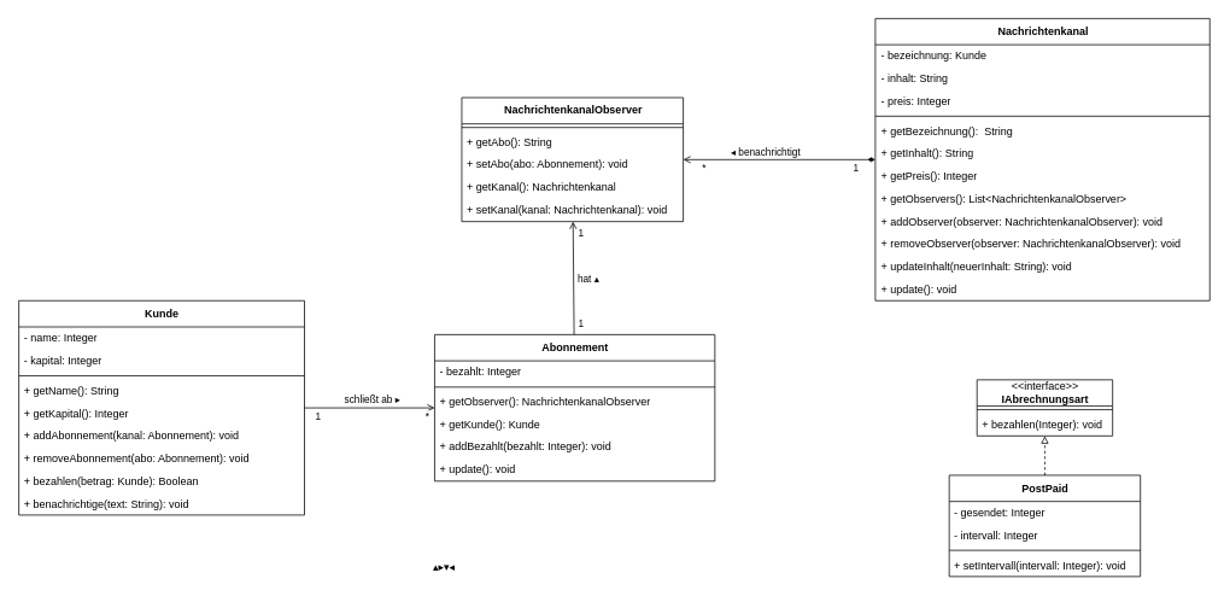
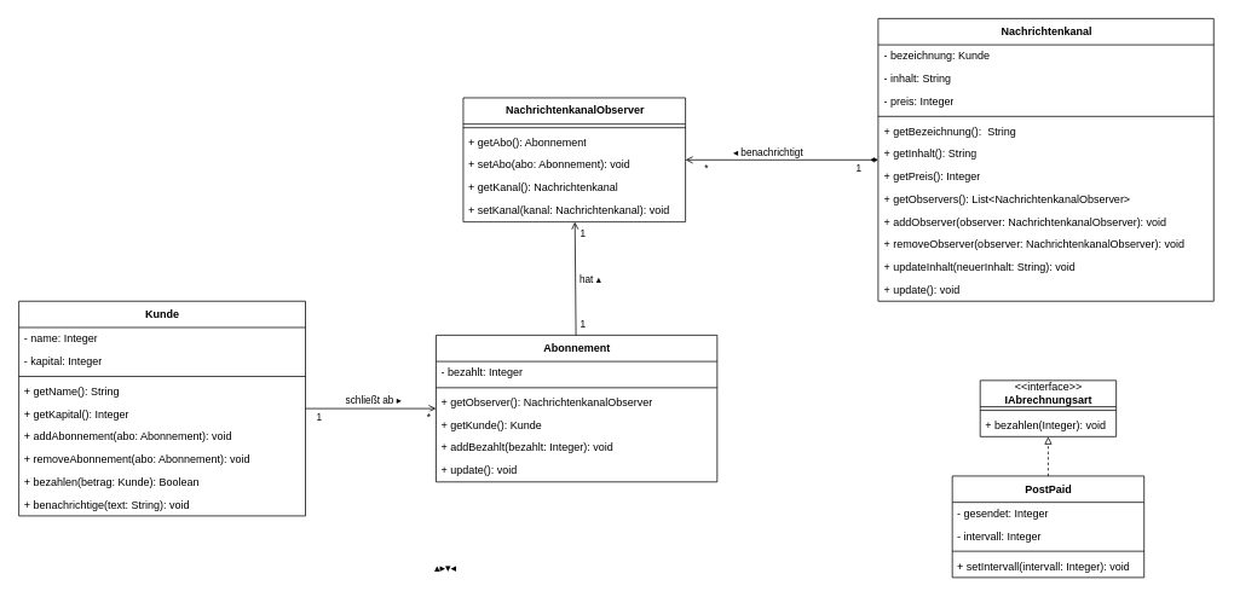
- <mxCell id="21" value="+ getAbo(): String" style="text;html=1;strokeColor=none;fillColor=none;align=left;verticalAlign=middle;spacingLeft=4;spacingRight=4;overflow=hidden;rotatable=0;points=[[0,0.5],[1,0.5]];portConstraint=eastwest;" vertex="1" parent="19"><mxGeometry y="37" width="245" height="25" as="geometry" /></mxCell>
+ <mxCell id="21" value="+ getAbo(): Abonnement" style="text;html=1;strokeColor=none;fillColor=none;align=left;verticalAlign=middle;spacingLeft=4;spacingRight=4;overflow=hidden;rotatable=0;points=[[0,0.5],[1,0.5]];portConstraint=eastwest;" vertex="1" parent="19"><mxGeometry y="37" width="245" height="25" as="geometry" /></mxCell>
- <mxCell id="8" value="+ addAbonnement(kanal: Abonnement): void" style="text;html=1;strokeColor=none;fillColor=none;align=left;verticalAlign=middle;spacingLeft=4;spacingRight=4;overflow=hidden;rotatable=0;points=[[0,0.5],[1,0.5]];portConstraint=eastwest;" vertex="1" parent="2"><mxGeometry y="137" width="316" height="25" as="geometry" /></mxCell>
+ <mxCell id="8" value="+ addAbonnement(abo: Abonnement): void" style="text;html=1;strokeColor=none;fillColor=none;align=left;verticalAlign=middle;spacingLeft=4;spacingRight=4;overflow=hidden;rotatable=0;points=[[0,0.5],[1,0.5]];portConstraint=eastwest;" vertex="1" parent="2"><mxGeometry y="137" width="316" height="25" as="geometry" /></mxCell>
